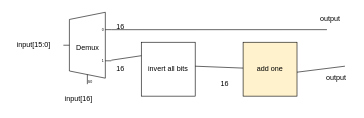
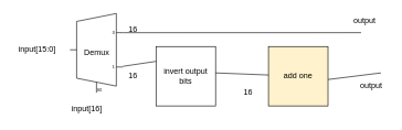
- <mxCell id="8" value="invert all bits" style="whiteSpace=wrap;html=1;aspect=fixed;" vertex="1" parent="1"><mxGeometry x="235" y="70" width="90" height="90" as="geometry" /></mxCell>
+ <mxCell id="8" value="invert output bits" style="whiteSpace=wrap;html=1;aspect=fixed;" vertex="1" parent="1"><mxGeometry x="235" y="70" width="90" height="90" as="geometry" /></mxCell>
